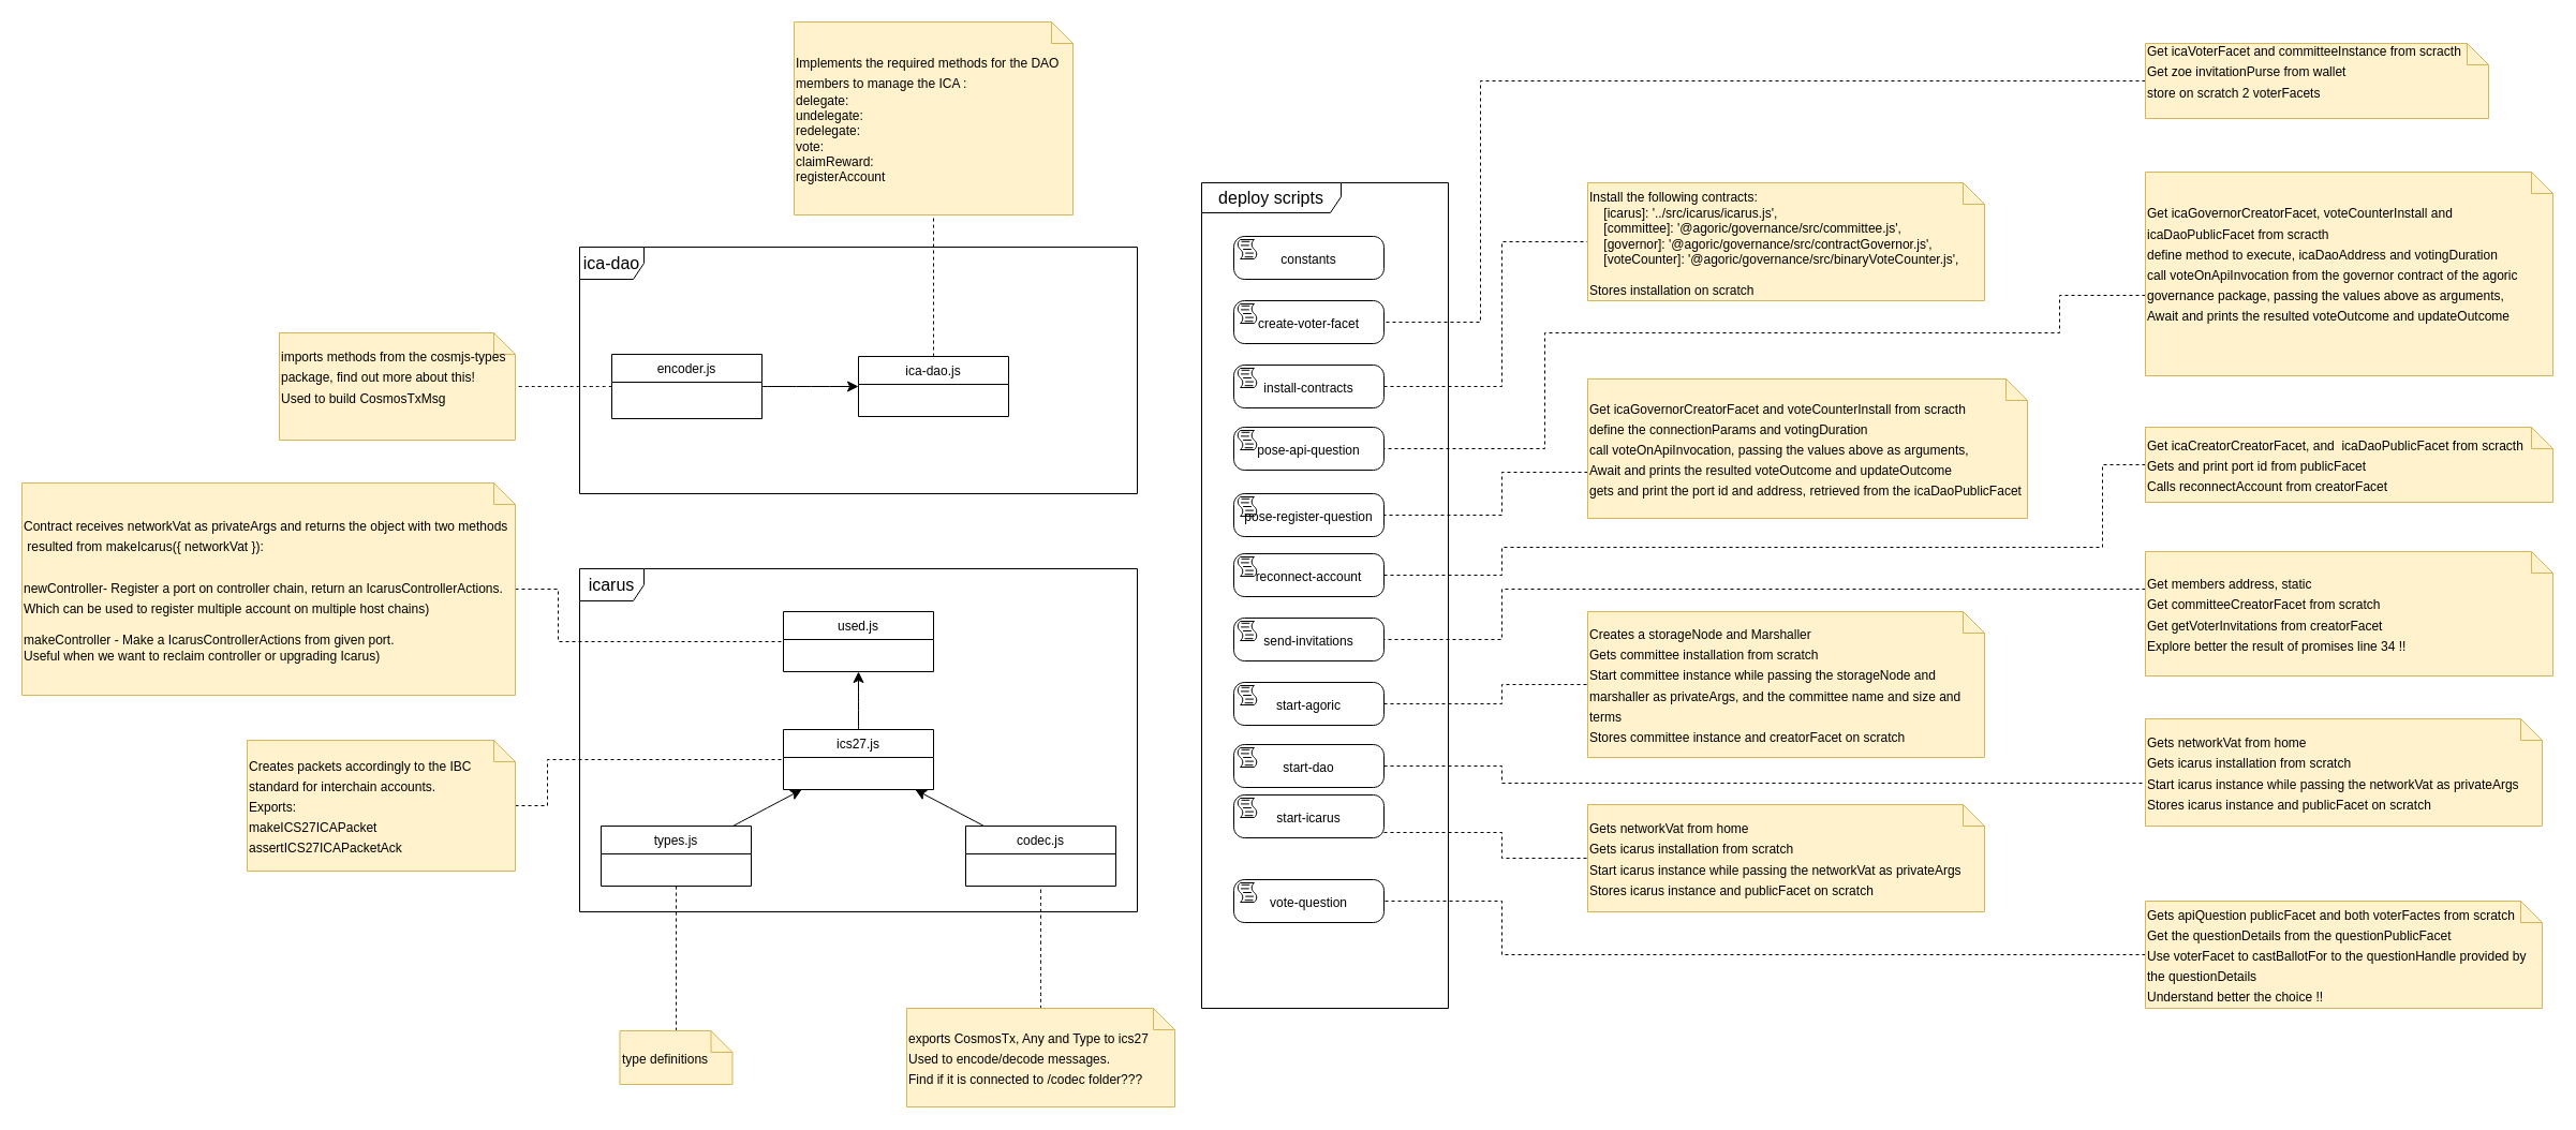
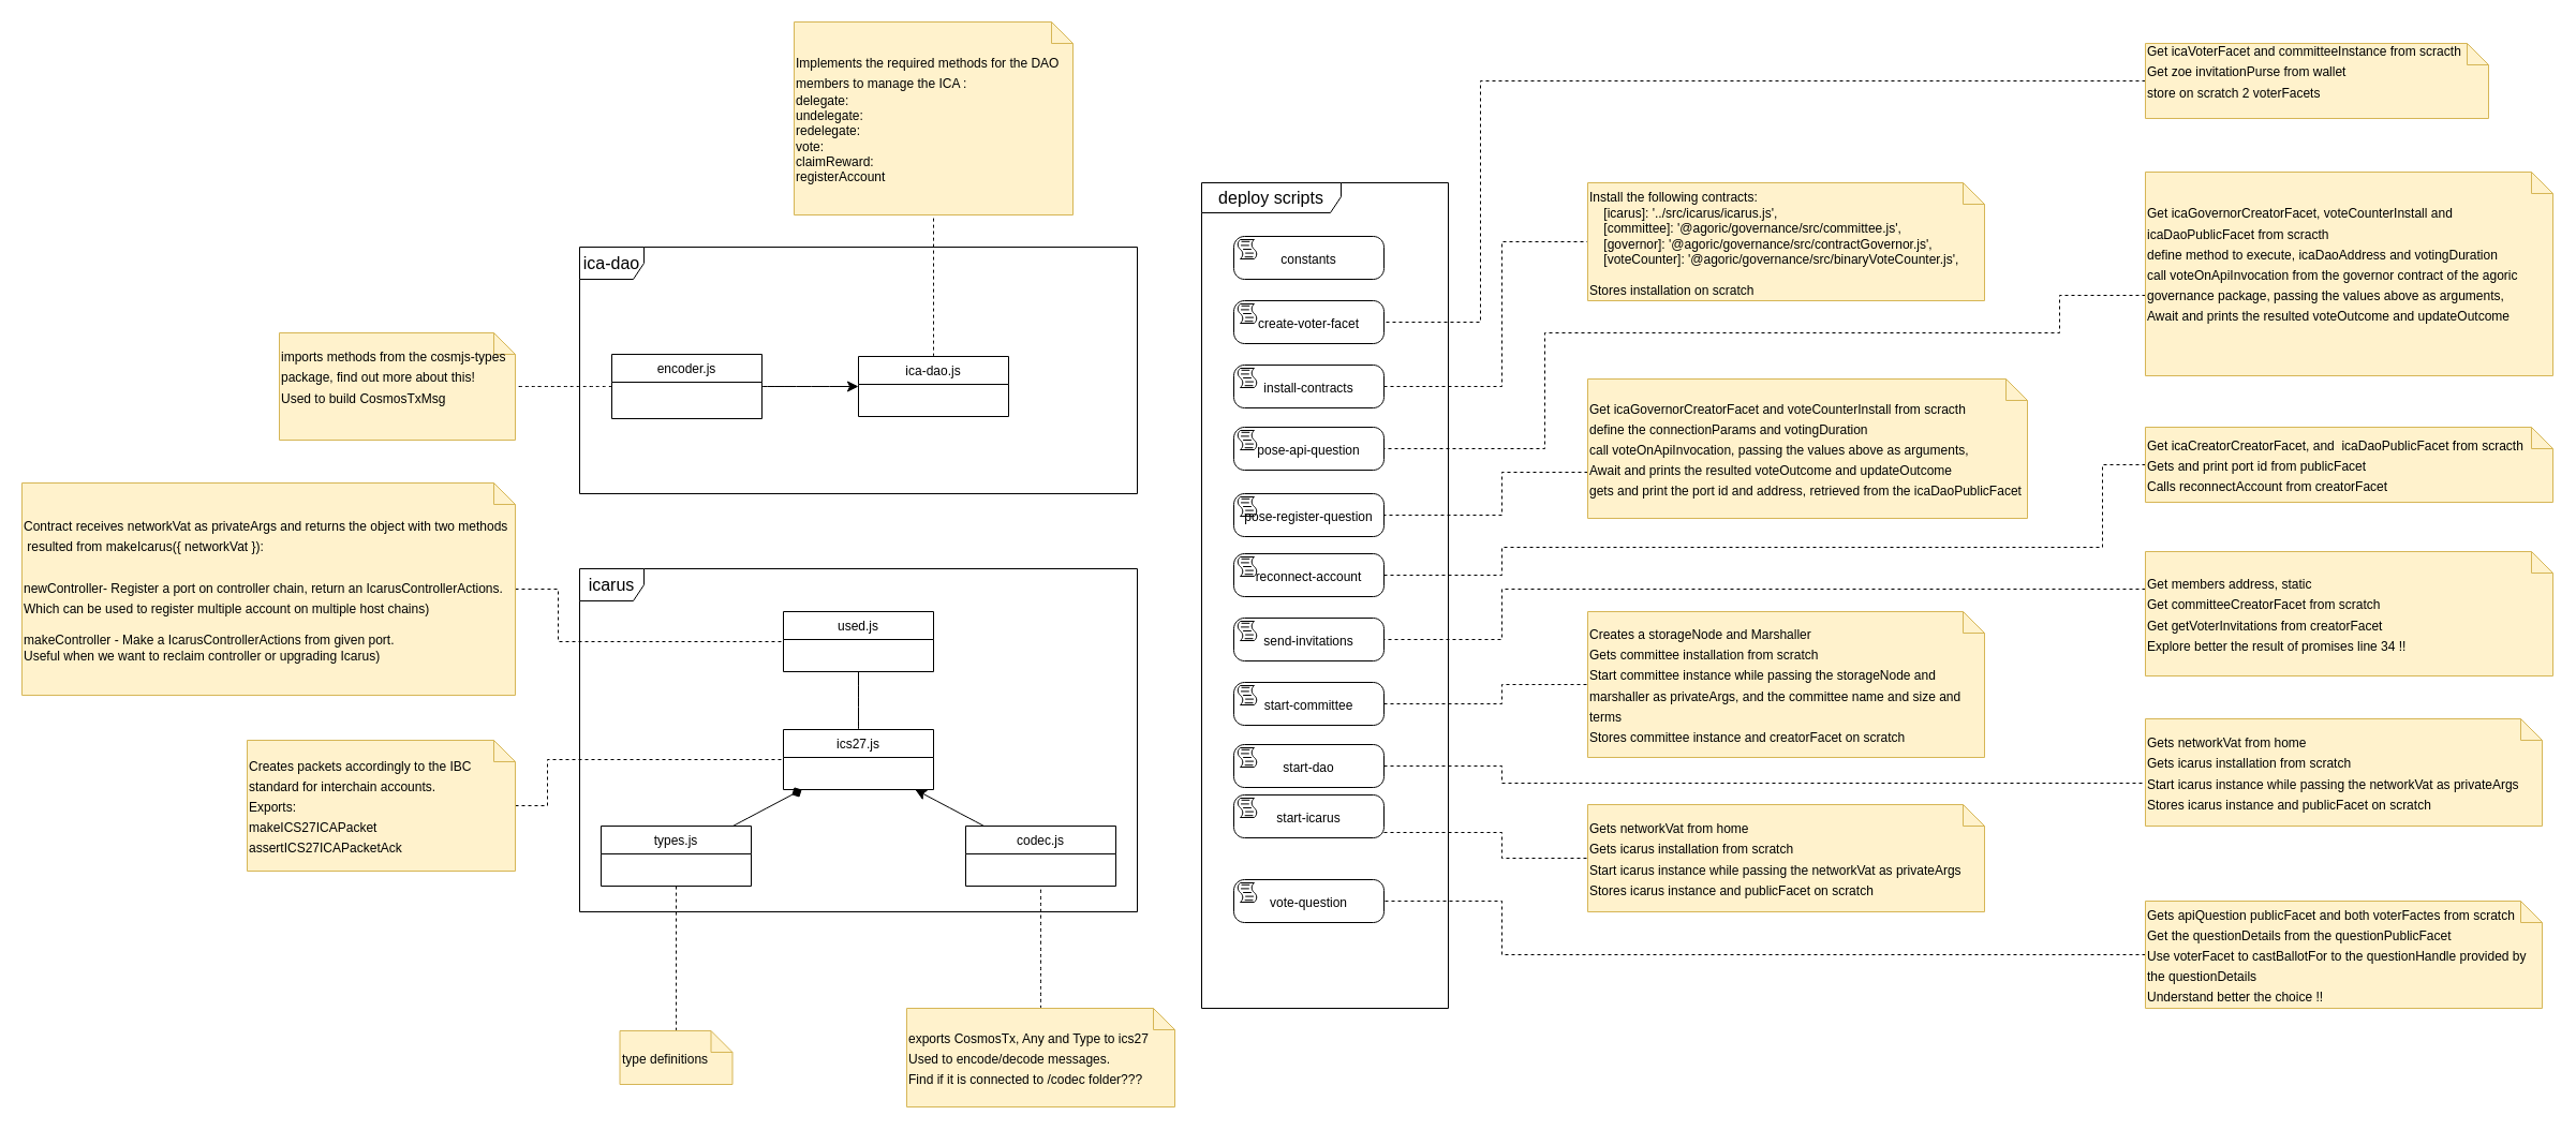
- <mxCell id="15" style="edgeStyle=none;curved=1;rounded=0;orthogonalLoop=1;jettySize=auto;html=1;fontSize=12;startSize=8;endSize=8;" edge="1" parent="1" source="16" target="13"><mxGeometry relative="1" as="geometry" /></mxCell>
+ <mxCell id="15" style="edgeStyle=none;curved=1;rounded=0;orthogonalLoop=1;jettySize=auto;html=1;fontSize=12;startSize=8;endSize=8;endArrow=none;" edge="1" parent="1" source="16" target="13"><mxGeometry relative="1" as="geometry" /></mxCell>
- <mxCell id="31" value="&lt;font style=&quot;font-size: 12px;&quot;&gt;start-agoric&lt;/font&gt;" style="points=[[0.25,0,0],[0.5,0,0],[0.75,0,0],[1,0.25,0],[1,0.5,0],[1,0.75,0],[0.75,1,0],[0.5,1,0],[0.25,1,0],[0,0.75,0],[0,0.5,0],[0,0.25,0]];shape=mxgraph.bpmn.task;whiteSpace=wrap;rectStyle=rounded;size=10;html=1;container=1;expand=0;collapsible=0;taskMarker=script;fontSize=16;" vertex="1" parent="1"><mxGeometry x="1150" y="636" width="140" height="40" as="geometry" /></mxCell>
+ <mxCell id="31" value="&lt;font style=&quot;font-size: 12px;&quot;&gt;start-committee&lt;/font&gt;" style="points=[[0.25,0,0],[0.5,0,0],[0.75,0,0],[1,0.25,0],[1,0.5,0],[1,0.75,0],[0.75,1,0],[0.5,1,0],[0.25,1,0],[0,0.75,0],[0,0.5,0],[0,0.25,0]];shape=mxgraph.bpmn.task;whiteSpace=wrap;rectStyle=rounded;size=10;html=1;container=1;expand=0;collapsible=0;taskMarker=script;fontSize=16;" vertex="1" parent="1"><mxGeometry x="1150" y="636" width="140" height="40" as="geometry" /></mxCell>
- <mxCell id="18" style="edgeStyle=none;curved=1;rounded=0;orthogonalLoop=1;jettySize=auto;html=1;fontSize=12;startSize=8;endSize=8;" edge="1" parent="1" source="19" target="16"><mxGeometry relative="1" as="geometry" /></mxCell>
+ <mxCell id="18" style="edgeStyle=none;curved=1;rounded=0;orthogonalLoop=1;jettySize=auto;html=1;fontSize=12;startSize=8;endSize=8;endArrow=diamond;" edge="1" parent="1" source="19" target="16"><mxGeometry relative="1" as="geometry" /></mxCell>
